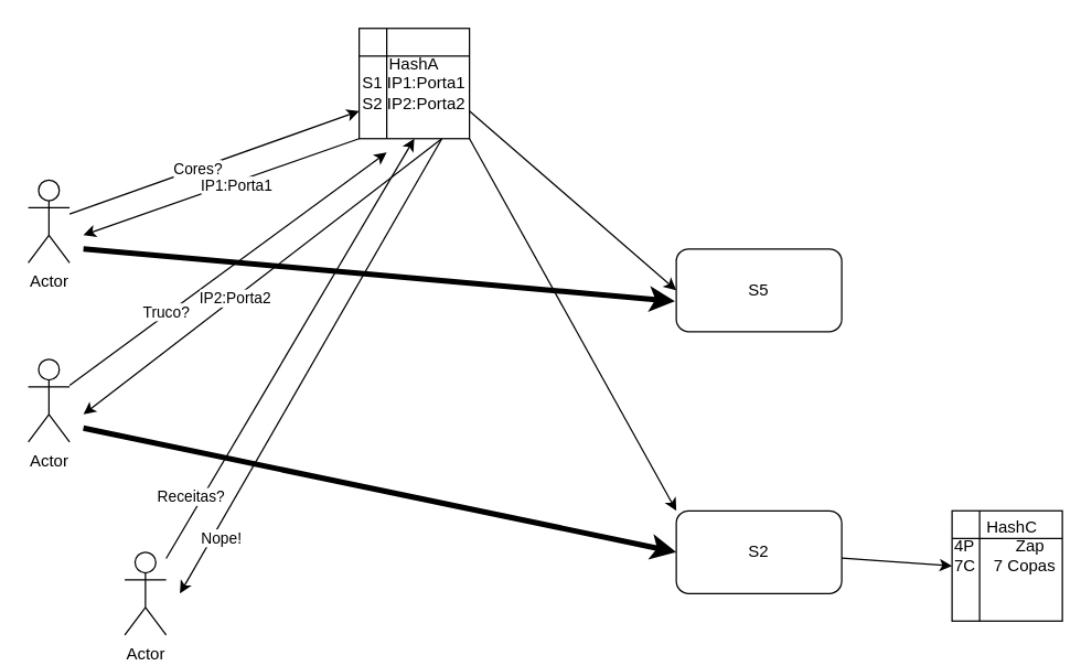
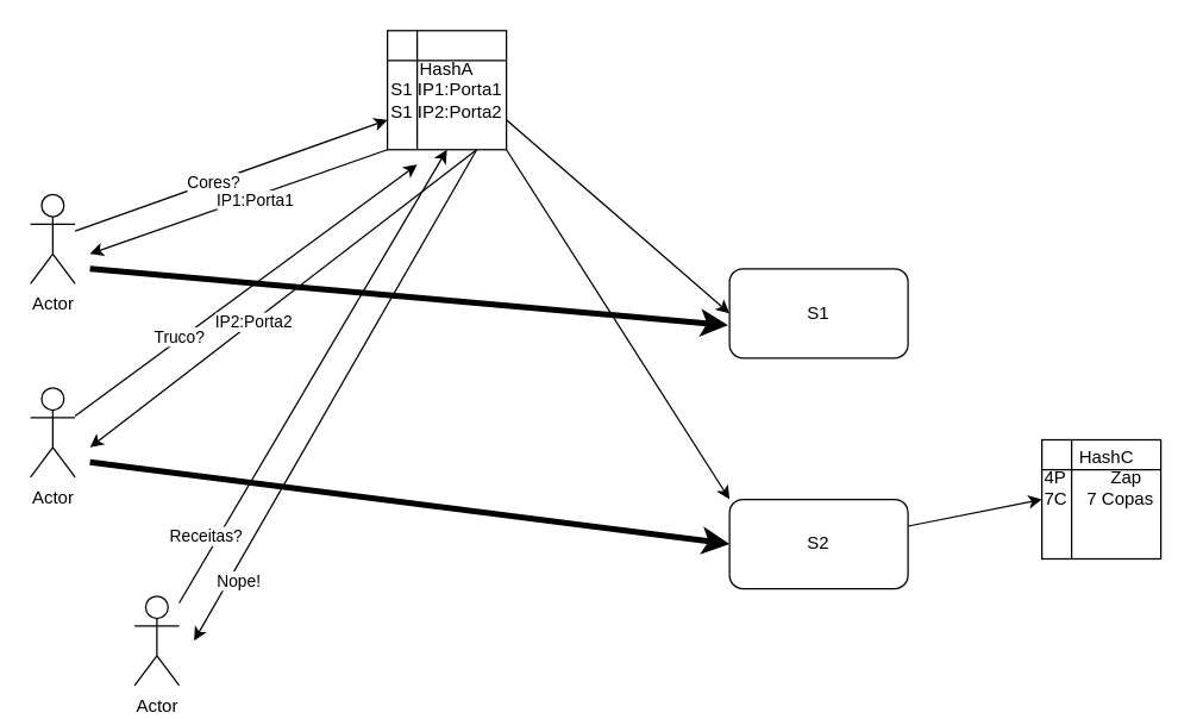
- <mxCell id="21" value="HashA&lt;br&gt;S1 IP1:Porta1&lt;br&gt;S2 IP2:Porta2&lt;br&gt;" style="shape=internalStorage;whiteSpace=wrap;html=1;backgroundOutline=1;" vertex="1" parent="1"><mxGeometry x="260" y="20" width="80" height="80" as="geometry" /></mxCell>
+ <mxCell id="21" value="HashA&lt;br&gt;S1 IP1:Porta1&lt;br&gt;S1 IP2:Porta2&lt;br&gt;" style="shape=internalStorage;whiteSpace=wrap;html=1;backgroundOutline=1;" vertex="1" parent="1"><mxGeometry x="260" y="20" width="80" height="80" as="geometry" /></mxCell>
- <mxCell id="22" value="S5" style="rounded=1;whiteSpace=wrap;html=1;" vertex="1" parent="1"><mxGeometry x="490" y="180" width="120" height="60" as="geometry" /></mxCell>
+ <mxCell id="22" value="S1" style="rounded=1;whiteSpace=wrap;html=1;" vertex="1" parent="1"><mxGeometry x="490" y="180" width="120" height="60" as="geometry" /></mxCell>
- <mxCell id="24" value="S2" style="rounded=1;whiteSpace=wrap;html=1;" vertex="1" parent="1"><mxGeometry x="490" y="370" width="120" height="60" as="geometry" /></mxCell>
+ <mxCell id="24" value="S2" style="rounded=1;whiteSpace=wrap;html=1;" vertex="1" parent="1"><mxGeometry x="490" y="335" width="120" height="60" as="geometry" /></mxCell>
- <mxCell id="25" value="&amp;nbsp; &amp;nbsp; &amp;nbsp; &amp;nbsp;HashC&lt;br&gt;4P&amp;nbsp; &amp;nbsp; &amp;nbsp; &amp;nbsp; &amp;nbsp;Zap&lt;br&gt;&lt;div&gt;&lt;span&gt;7C&amp;nbsp; &amp;nbsp; 7 Copas&lt;/span&gt;&lt;/div&gt;&lt;br&gt;&amp;nbsp;" style="shape=internalStorage;whiteSpace=wrap;html=1;backgroundOutline=1;align=left;" vertex="1" parent="1"><mxGeometry x="690" y="370" width="80" height="80" as="geometry" /></mxCell>
+ <mxCell id="25" value="&amp;nbsp; &amp;nbsp; &amp;nbsp; &amp;nbsp;HashC&lt;br&gt;4P&amp;nbsp; &amp;nbsp; &amp;nbsp; &amp;nbsp; &amp;nbsp;Zap&lt;br&gt;&lt;div&gt;&lt;span&gt;7C&amp;nbsp; &amp;nbsp; 7 Copas&lt;/span&gt;&lt;/div&gt;&lt;br&gt;&amp;nbsp;" style="shape=internalStorage;whiteSpace=wrap;html=1;backgroundOutline=1;align=left;" vertex="1" parent="1"><mxGeometry x="700" y="295" width="80" height="80" as="geometry" /></mxCell>
